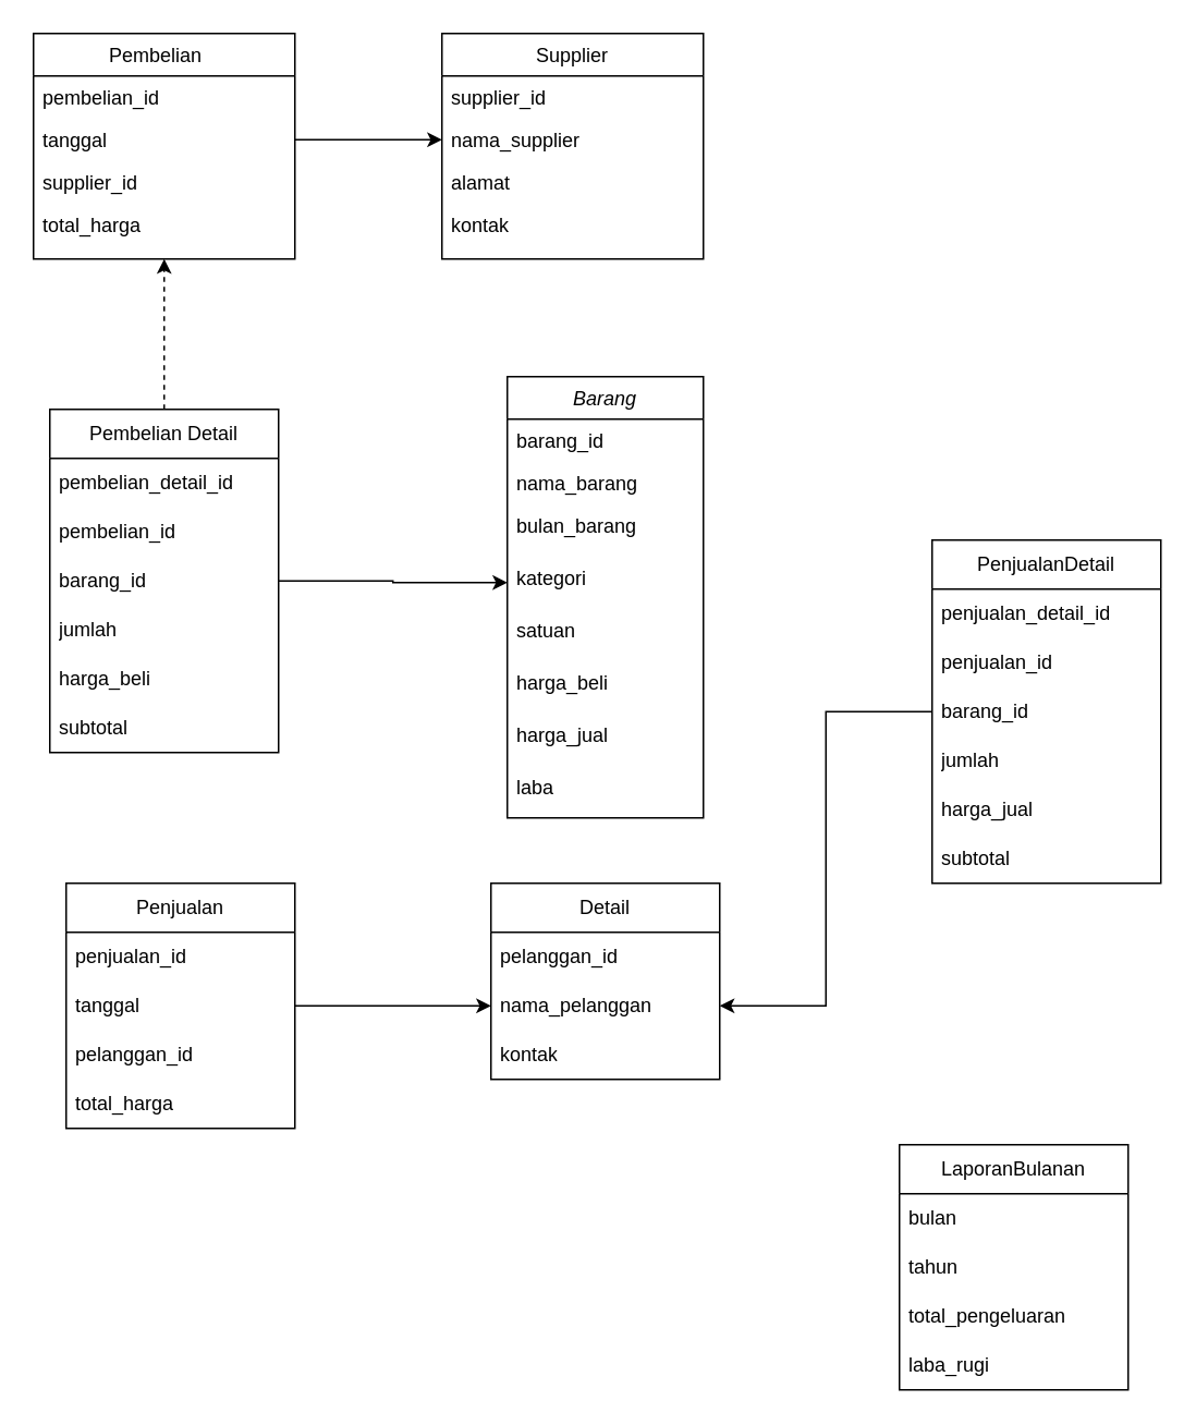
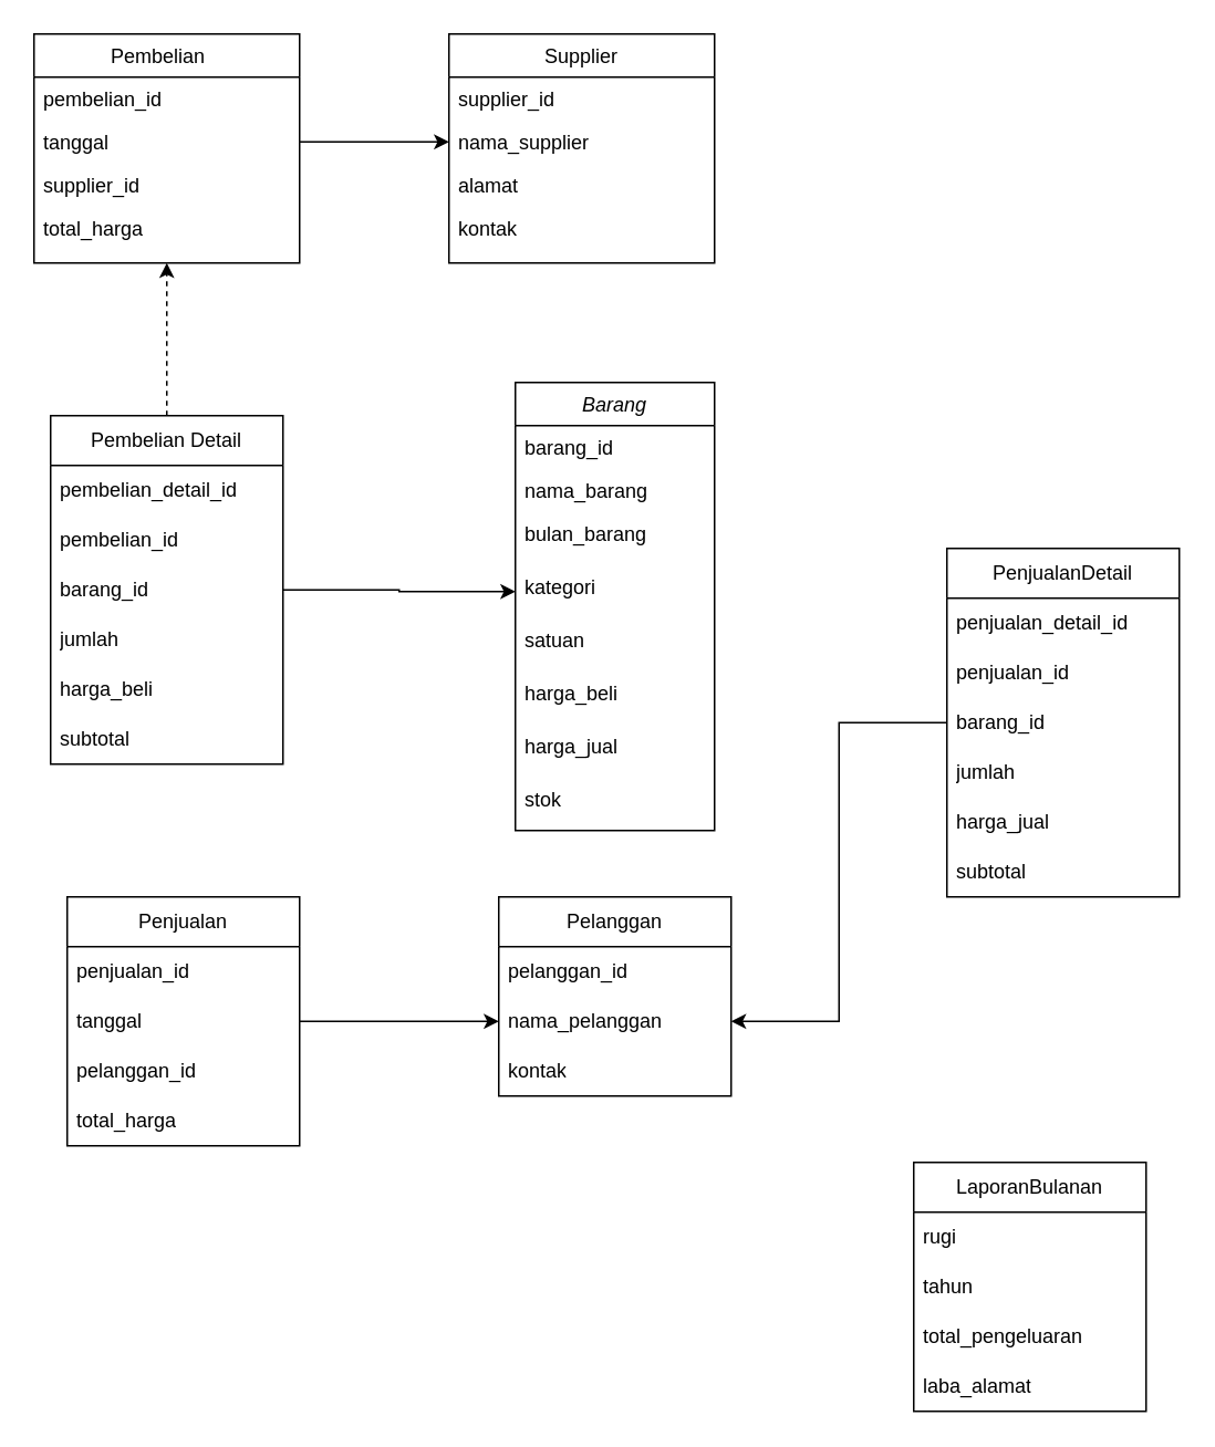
- <mxCell id="10" value="laba" style="text;align=left;verticalAlign=top;spacingLeft=4;spacingRight=4;overflow=hidden;rotatable=0;points=[[0,0.5],[1,0.5]];portConstraint=eastwest;rounded=0;shadow=0;html=0;" parent="2" vertex="1"><mxGeometry y="238" width="120" height="32" as="geometry" /></mxCell>
+ <mxCell id="10" value="stok" style="text;align=left;verticalAlign=top;spacingLeft=4;spacingRight=4;overflow=hidden;rotatable=0;points=[[0,0.5],[1,0.5]];portConstraint=eastwest;rounded=0;shadow=0;html=0;" parent="2" vertex="1"><mxGeometry y="238" width="120" height="32" as="geometry" /></mxCell>
- <mxCell id="34" value="Detail" style="swimlane;fontStyle=0;childLayout=stackLayout;horizontal=1;startSize=30;horizontalStack=0;resizeParent=1;resizeParentMax=0;resizeLast=0;collapsible=1;marginBottom=0;whiteSpace=wrap;html=1;" parent="1" vertex="1"><mxGeometry x="300" y="540" width="140" height="120" as="geometry" /></mxCell>
+ <mxCell id="34" value="Pelanggan" style="swimlane;fontStyle=0;childLayout=stackLayout;horizontal=1;startSize=30;horizontalStack=0;resizeParent=1;resizeParentMax=0;resizeLast=0;collapsible=1;marginBottom=0;whiteSpace=wrap;html=1;" parent="1" vertex="1"><mxGeometry x="300" y="540" width="140" height="120" as="geometry" /></mxCell>
- <mxCell id="46" value="bulan" style="text;strokeColor=none;fillColor=none;align=left;verticalAlign=middle;spacingLeft=4;spacingRight=4;overflow=hidden;points=[[0,0.5],[1,0.5]];portConstraint=eastwest;rotatable=0;whiteSpace=wrap;html=1;" parent="45" vertex="1"><mxGeometry y="30" width="140" height="30" as="geometry" /></mxCell>
+ <mxCell id="46" value="rugi" style="text;strokeColor=none;fillColor=none;align=left;verticalAlign=middle;spacingLeft=4;spacingRight=4;overflow=hidden;points=[[0,0.5],[1,0.5]];portConstraint=eastwest;rotatable=0;whiteSpace=wrap;html=1;" parent="45" vertex="1"><mxGeometry y="30" width="140" height="30" as="geometry" /></mxCell>
- <mxCell id="49" value="laba_rugi" style="text;strokeColor=none;fillColor=none;align=left;verticalAlign=middle;spacingLeft=4;spacingRight=4;overflow=hidden;points=[[0,0.5],[1,0.5]];portConstraint=eastwest;rotatable=0;whiteSpace=wrap;html=1;" parent="45" vertex="1"><mxGeometry y="120" width="140" height="30" as="geometry" /></mxCell>
+ <mxCell id="49" value="laba_alamat" style="text;strokeColor=none;fillColor=none;align=left;verticalAlign=middle;spacingLeft=4;spacingRight=4;overflow=hidden;points=[[0,0.5],[1,0.5]];portConstraint=eastwest;rotatable=0;whiteSpace=wrap;html=1;" parent="45" vertex="1"><mxGeometry y="120" width="140" height="30" as="geometry" /></mxCell>
